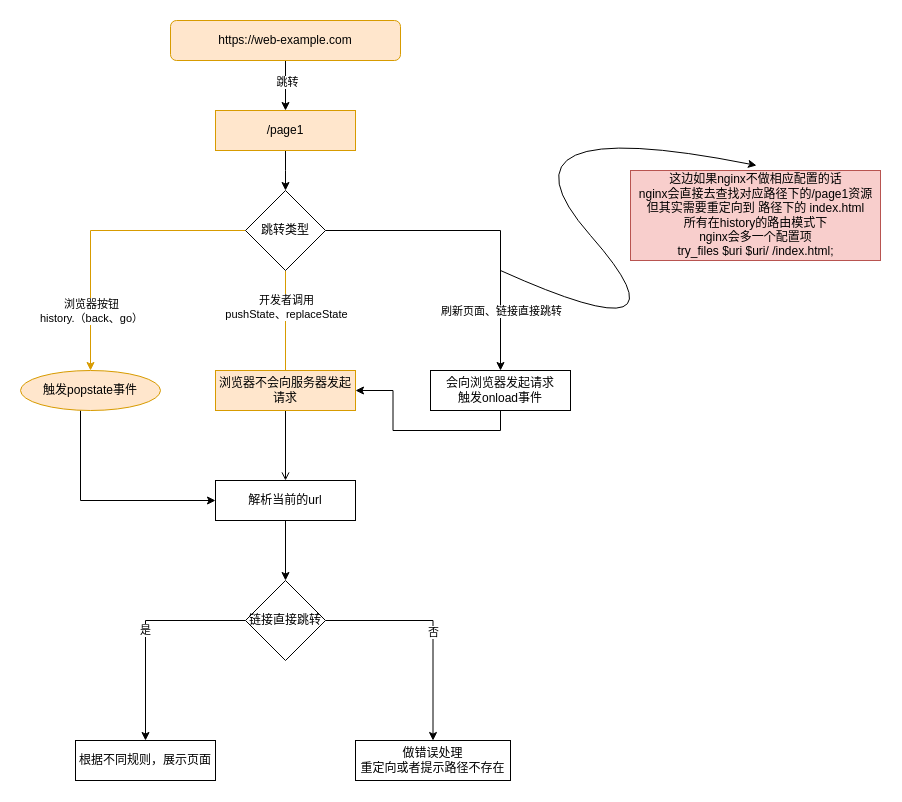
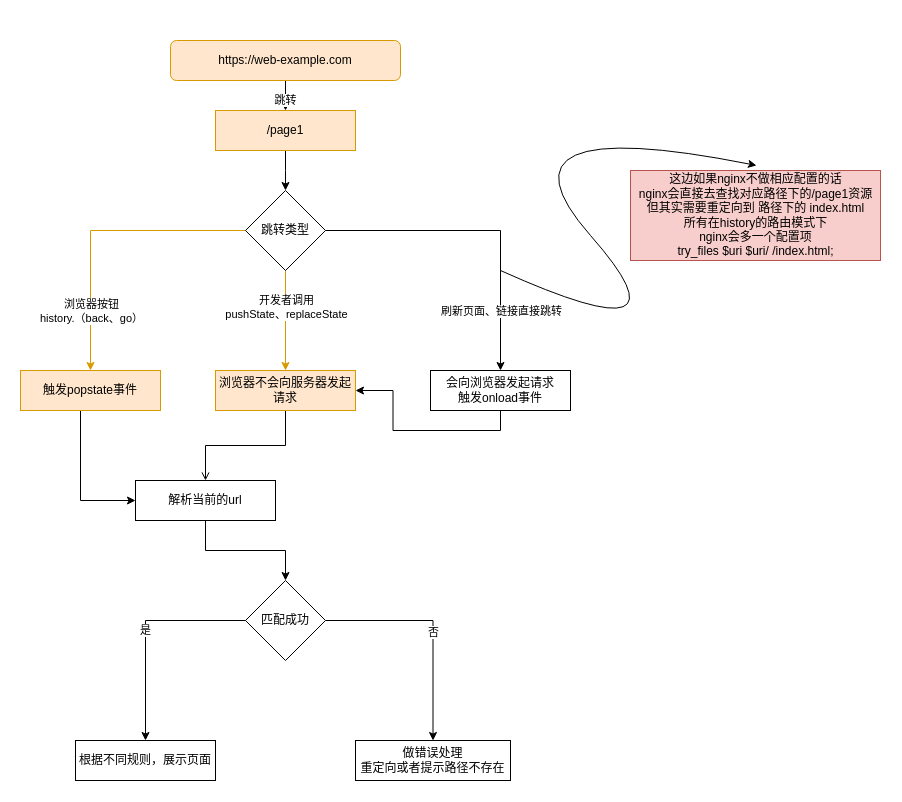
- <mxCell id="4" value="https://web-example.com" style="rounded=1;whiteSpace=wrap;html=1;fillColor=#ffe6cc;strokeColor=#d79b00;fontColor=default;" vertex="1" parent="1"><mxGeometry x="170" y="20" width="230" height="40" as="geometry" /></mxCell>
+ <mxCell id="4" value="https://web-example.com" style="rounded=1;whiteSpace=wrap;html=1;fillColor=#ffe6cc;strokeColor=#d79b00;fontColor=default;" vertex="1" parent="1"><mxGeometry x="170" y="40" width="230" height="40" as="geometry" /></mxCell>
- <mxCell id="7" value="" style="edgeStyle=orthogonalEdgeStyle;rounded=0;orthogonalLoop=1;jettySize=auto;html=1;fontColor=default;strokeColor=#d79b00;labelBackgroundColor=default;fillColor=#ffe6cc;endArrow=none;" edge="1" parent="1" source="13" target="15"><mxGeometry relative="1" as="geometry" /></mxCell>
+ <mxCell id="7" value="" style="edgeStyle=orthogonalEdgeStyle;rounded=0;orthogonalLoop=1;jettySize=auto;html=1;fontColor=default;strokeColor=#d79b00;labelBackgroundColor=default;fillColor=#ffe6cc;" edge="1" parent="1" source="13" target="15"><mxGeometry relative="1" as="geometry" /></mxCell>
- <mxCell id="17" value="触发popstate事件" style="ellipse;whiteSpace=wrap;html=1;fillColor=#ffe6cc;strokeColor=#d79b00;fontColor=default;" vertex="1" parent="1"><mxGeometry x="20" y="370" width="140" height="40" as="geometry" /></mxCell>
+ <mxCell id="17" value="触发popstate事件" style="rounded=0;whiteSpace=wrap;html=1;fillColor=#ffe6cc;strokeColor=#d79b00;fontColor=default;" vertex="1" parent="1"><mxGeometry x="20" y="370" width="140" height="40" as="geometry" /></mxCell>
- <mxCell id="21" value="解析当前的url" style="rounded=0;whiteSpace=wrap;html=1;fontColor=default;strokeColor=default;fillColor=default;" vertex="1" parent="1"><mxGeometry x="215" y="480" width="140" height="40" as="geometry" /></mxCell>
+ <mxCell id="21" value="解析当前的url" style="rounded=0;whiteSpace=wrap;html=1;fontColor=default;strokeColor=default;fillColor=default;" vertex="1" parent="1"><mxGeometry x="135" y="480" width="140" height="40" as="geometry" /></mxCell>
- <mxCell id="25" value="链接直接跳转" style="rhombus;whiteSpace=wrap;html=1;fontColor=default;strokeColor=default;fillColor=default;" vertex="1" parent="1"><mxGeometry x="245" y="580" width="80" height="80" as="geometry" /></mxCell>
+ <mxCell id="25" value="匹配成功" style="rhombus;whiteSpace=wrap;html=1;fontColor=default;strokeColor=default;fillColor=default;" vertex="1" parent="1"><mxGeometry x="245" y="580" width="80" height="80" as="geometry" /></mxCell>
